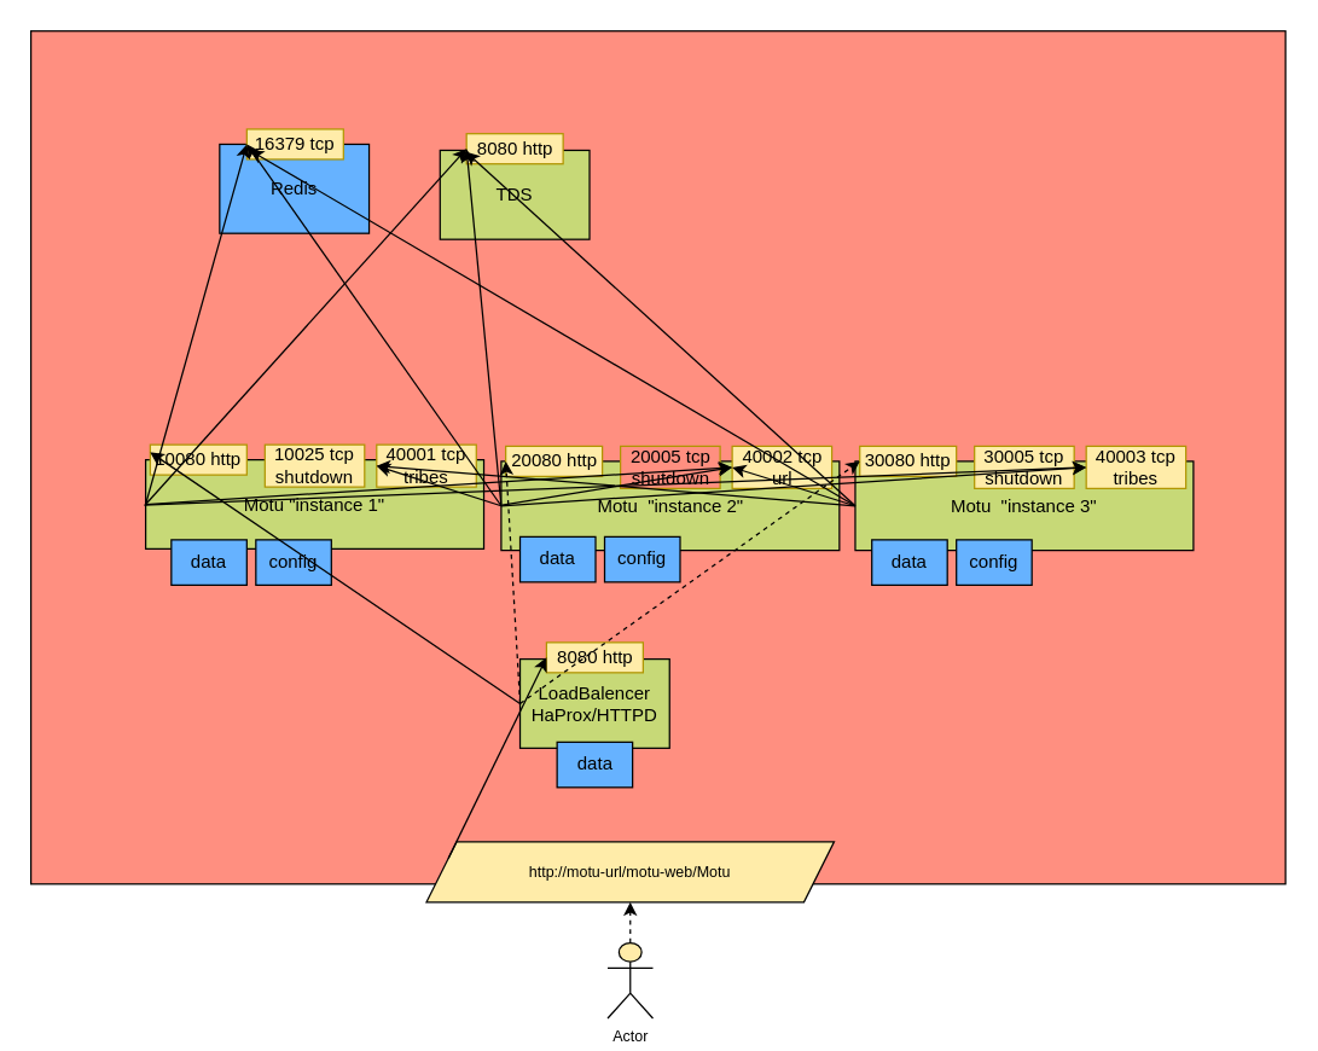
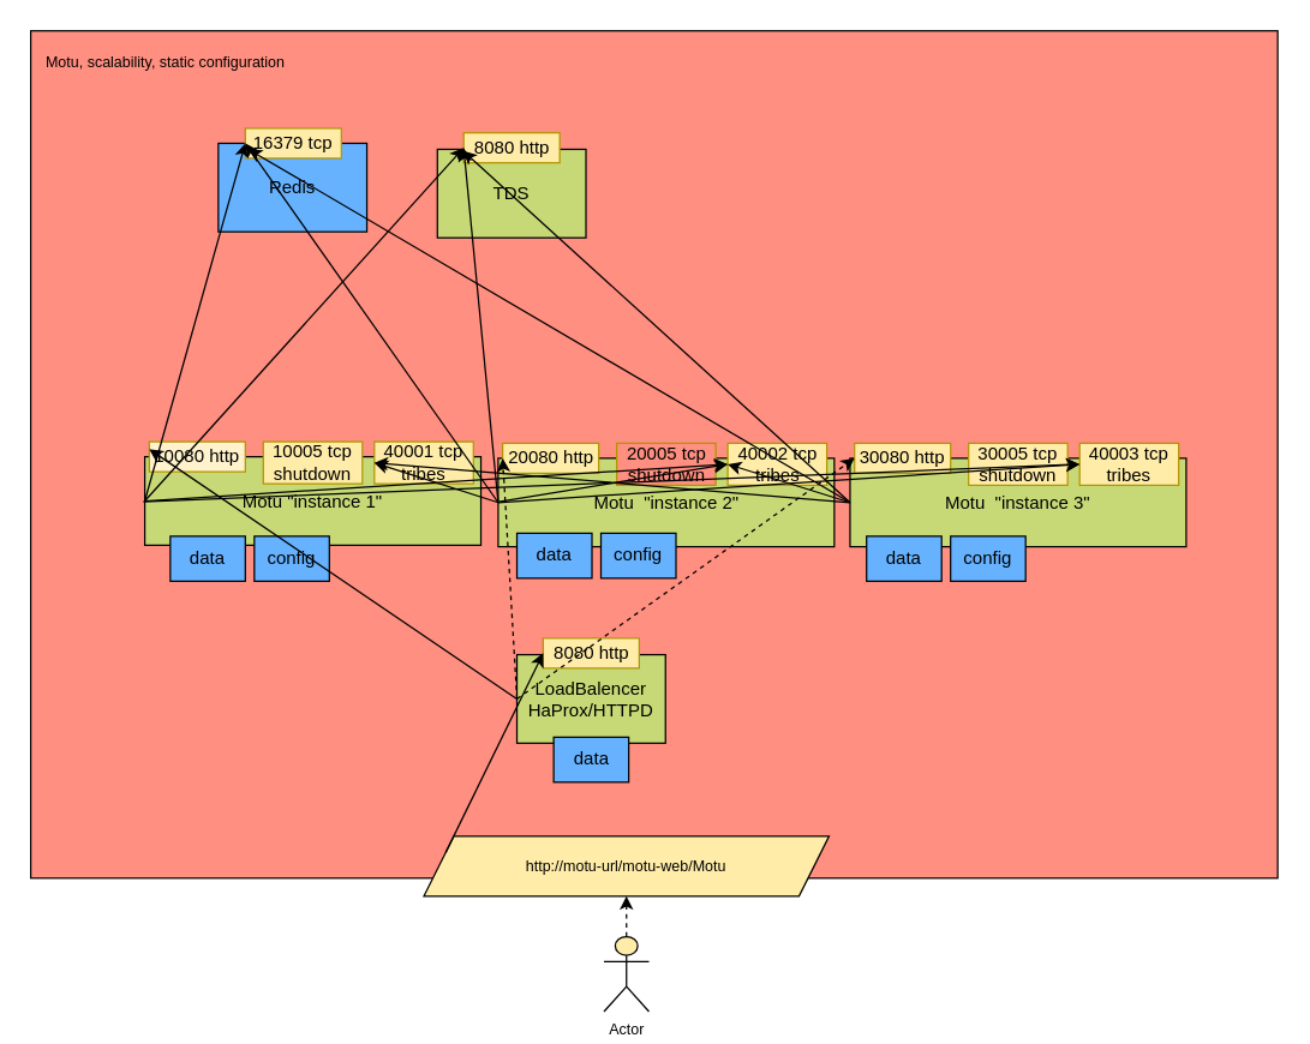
+ <mxCell id="16" value="Motu, scalability, static configuration" style="text;html=1;strokeColor=none;fillColor=none;align=center;verticalAlign=middle;whiteSpace=wrap;rounded=0;fontSize=10;fontColor=#000000;" parent="1" vertex="1"><mxGeometry x="25" y="30.5" width="170" height="20" as="geometry" /></mxCell>
- <mxCell id="19" value="10080 http" style="rounded=0;whiteSpace=wrap;html=1;strokeColor=#B09500;fillColor=#FFECA9;" parent="17" vertex="1"><mxGeometry x="27" y="20" width="64" height="20" as="geometry" /></mxCell>
+ <mxCell id="19" value="10080 http" style="rounded=0;whiteSpace=wrap;html=1;strokeColor=#B09500;fillColor=#fff2cc;" parent="17" vertex="1"><mxGeometry x="27" y="20" width="64" height="20" as="geometry" /></mxCell>
- <mxCell id="20" value="10025 tcp&lt;br&gt;shutdown" style="rounded=0;whiteSpace=wrap;html=1;strokeColor=#B09500;fillColor=#FFECA9;" parent="17" vertex="1"><mxGeometry x="103" y="20" width="66" height="28" as="geometry" /></mxCell>
+ <mxCell id="20" value="10005 tcp&lt;br&gt;shutdown" style="rounded=0;whiteSpace=wrap;html=1;strokeColor=#B09500;fillColor=#FFECA9;" parent="17" vertex="1"><mxGeometry x="103" y="20" width="66" height="28" as="geometry" /></mxCell>
- <mxCell id="6" value="40002 tcp&lt;br&gt;url" style="rounded=0;whiteSpace=wrap;html=1;strokeColor=#B09500;fillColor=#FFECA9;" parent="1" vertex="1"><mxGeometry x="484.5" y="295" width="66" height="28" as="geometry" /></mxCell>
+ <mxCell id="6" value="40002 tcp&lt;br&gt;tribes" style="rounded=0;whiteSpace=wrap;html=1;strokeColor=#B09500;fillColor=#FFECA9;" parent="1" vertex="1"><mxGeometry x="484.5" y="295" width="66" height="28" as="geometry" /></mxCell>
